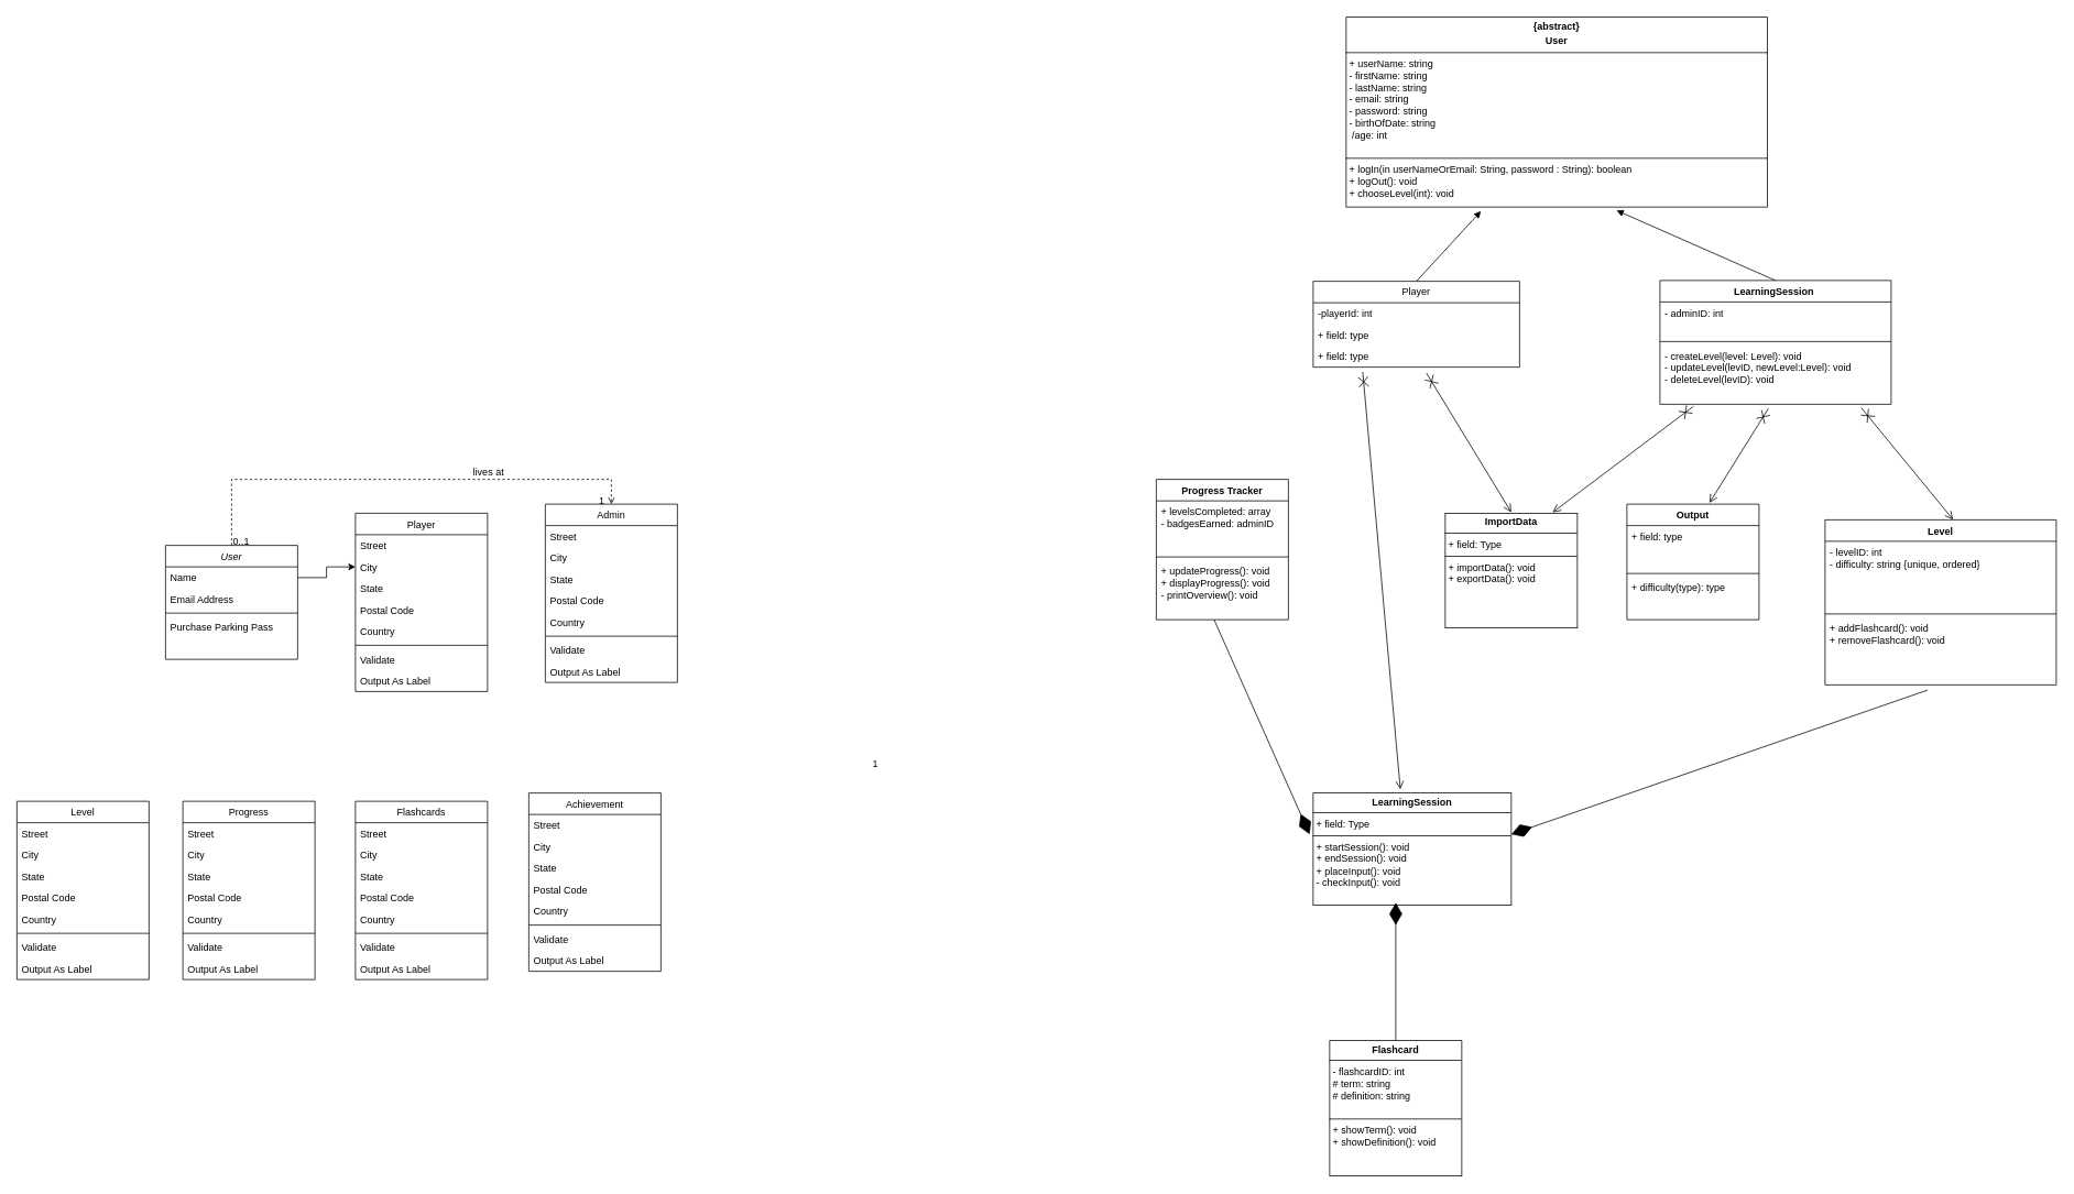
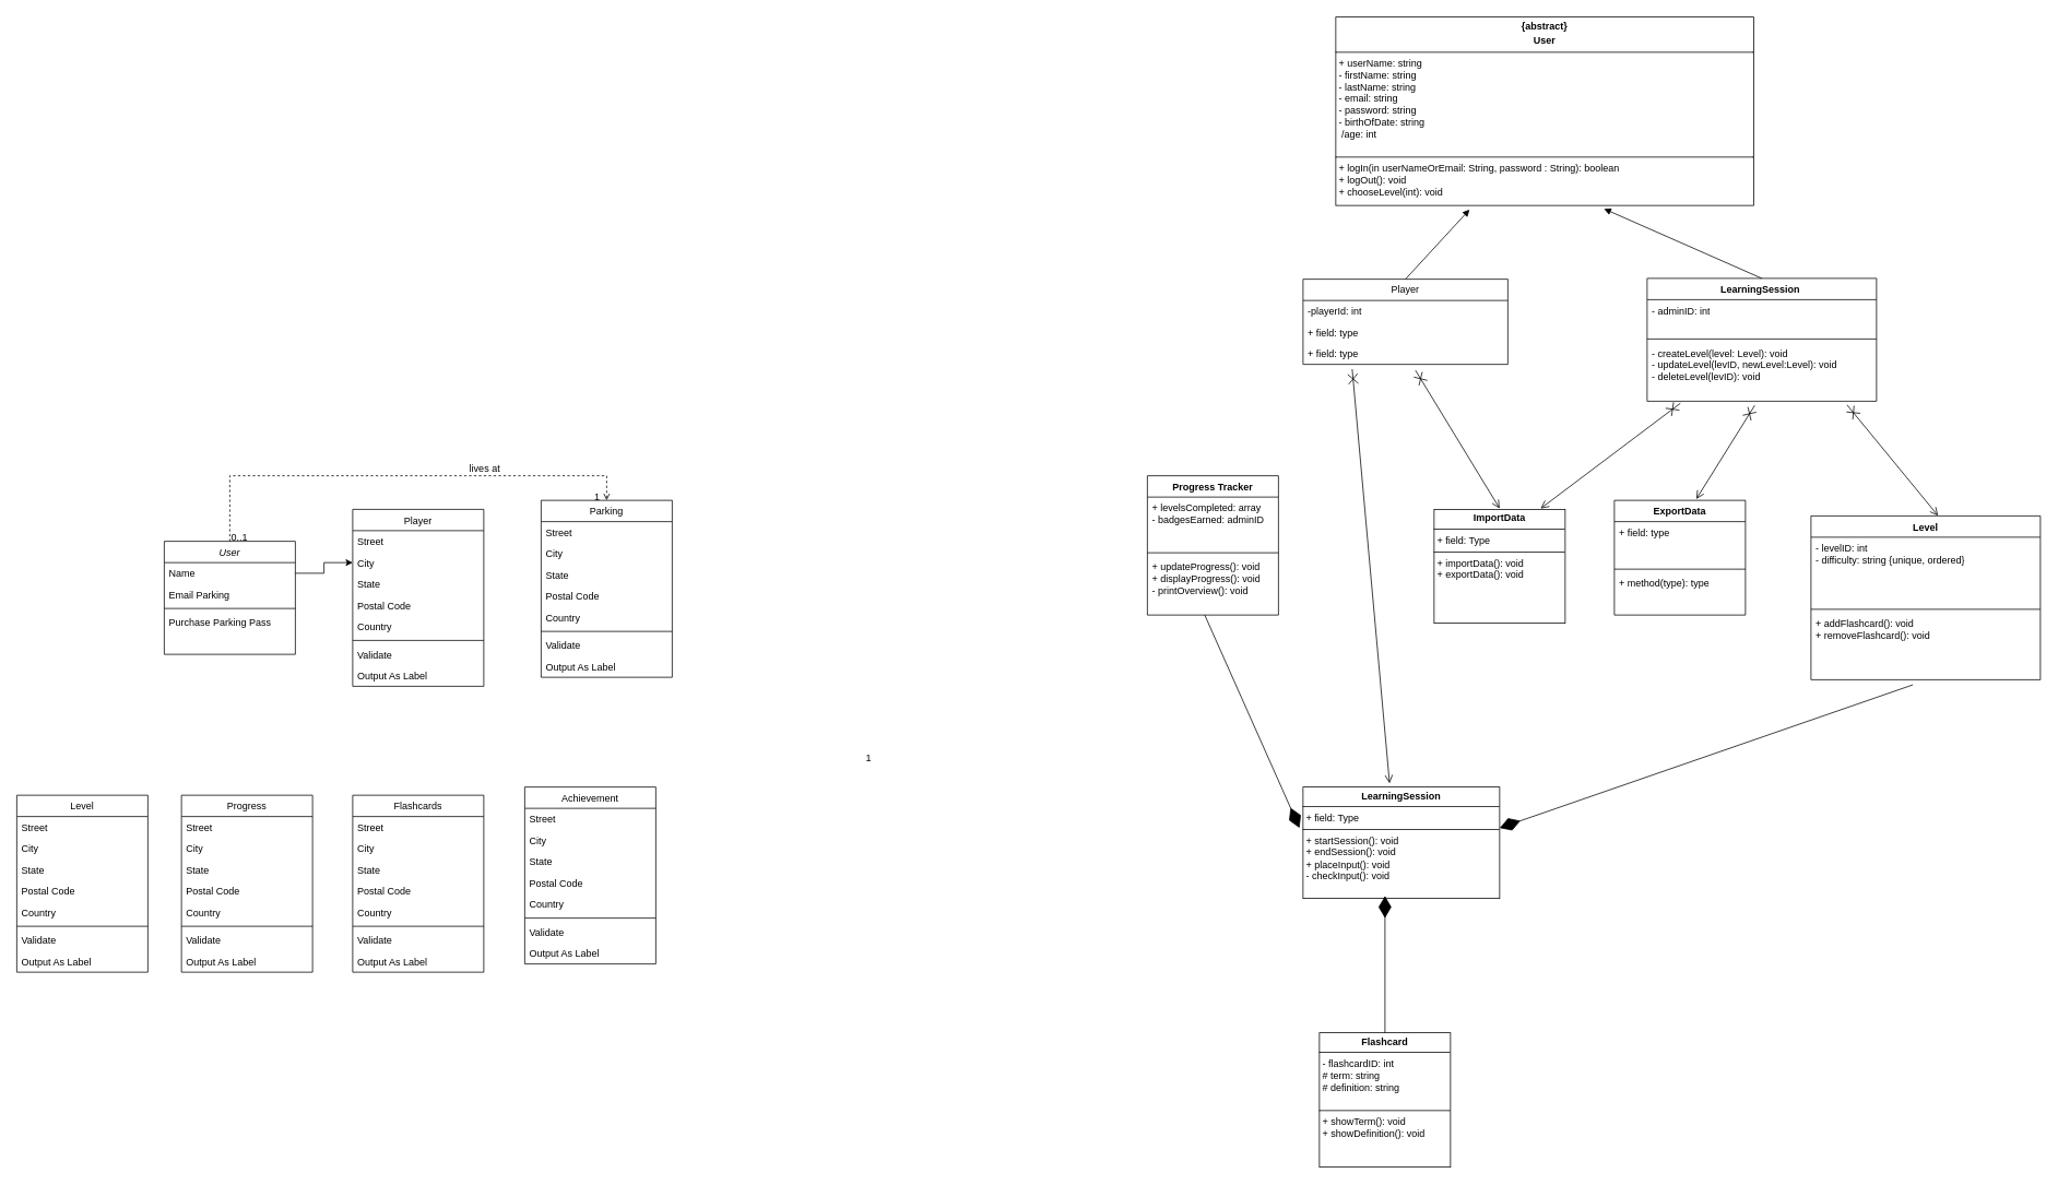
- <mxCell id="7" value="Admin" style="swimlane;fontStyle=0;align=center;verticalAlign=top;childLayout=stackLayout;horizontal=1;startSize=26;horizontalStack=0;resizeParent=1;resizeLast=0;collapsible=1;marginBottom=0;rounded=0;shadow=0;strokeWidth=1;" parent="1" vertex="1"><mxGeometry y="610" width="160" height="216" as="geometry" x="660"><mxRectangle x="550" y="140" width="160" height="26" as="alternateBounds" /></mxGeometry></mxCell>
+ <mxCell id="7" value="Parking" style="swimlane;fontStyle=0;align=center;verticalAlign=top;childLayout=stackLayout;horizontal=1;startSize=26;horizontalStack=0;resizeParent=1;resizeLast=0;collapsible=1;marginBottom=0;rounded=0;shadow=0;strokeWidth=1;" parent="1" vertex="1"><mxGeometry y="610" width="160" height="216" as="geometry" x="660"><mxRectangle x="550" y="140" width="160" height="26" as="alternateBounds" /></mxGeometry></mxCell>
- <mxCell id="93" value="Output" style="swimlane;fontStyle=1;align=center;verticalAlign=top;childLayout=stackLayout;horizontal=1;startSize=26;horizontalStack=0;resizeParent=1;resizeParentMax=0;resizeLast=0;collapsible=1;marginBottom=0;whiteSpace=wrap;html=1;" vertex="1" parent="1"><mxGeometry x="1970" y="610" width="160" height="140" as="geometry" /></mxCell>
+ <mxCell id="93" value="ExportData" style="swimlane;fontStyle=1;align=center;verticalAlign=top;childLayout=stackLayout;horizontal=1;startSize=26;horizontalStack=0;resizeParent=1;resizeParentMax=0;resizeLast=0;collapsible=1;marginBottom=0;whiteSpace=wrap;html=1;" vertex="1" parent="1"><mxGeometry x="1970" y="610" width="160" height="140" as="geometry" /></mxCell>
- <mxCell id="96" value="+ difficulty(type): type" style="text;strokeColor=none;fillColor=none;align=left;verticalAlign=top;spacingLeft=4;spacingRight=4;overflow=hidden;rotatable=0;points=[[0,0.5],[1,0.5]];portConstraint=eastwest;whiteSpace=wrap;html=1;" vertex="1" parent="93"><mxGeometry y="88" width="160" height="52" as="geometry" /></mxCell>
+ <mxCell id="96" value="+ method(type): type" style="text;strokeColor=none;fillColor=none;align=left;verticalAlign=top;spacingLeft=4;spacingRight=4;overflow=hidden;rotatable=0;points=[[0,0.5],[1,0.5]];portConstraint=eastwest;whiteSpace=wrap;html=1;" vertex="1" parent="93"><mxGeometry y="88" width="160" height="52" as="geometry" /></mxCell>
- <mxCell id="4" value="Email Address" style="text;align=left;verticalAlign=top;spacingLeft=4;spacingRight=4;overflow=hidden;rotatable=0;points=[[0,0.5],[1,0.5]];portConstraint=eastwest;rounded=0;shadow=0;html=0;" parent="2" vertex="1"><mxGeometry y="52" width="160" height="26" as="geometry" /></mxCell>
+ <mxCell id="4" value="Email Parking" style="text;align=left;verticalAlign=top;spacingLeft=4;spacingRight=4;overflow=hidden;rotatable=0;points=[[0,0.5],[1,0.5]];portConstraint=eastwest;rounded=0;shadow=0;html=0;" parent="2" vertex="1"><mxGeometry y="52" width="160" height="26" as="geometry" /></mxCell>
